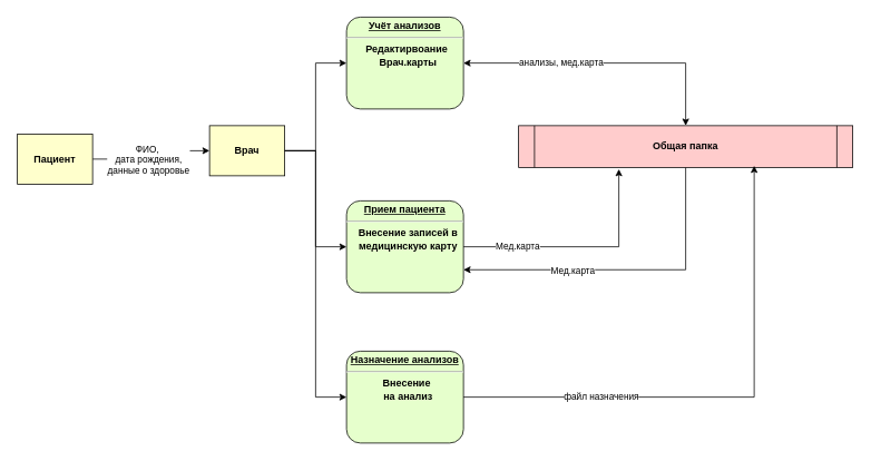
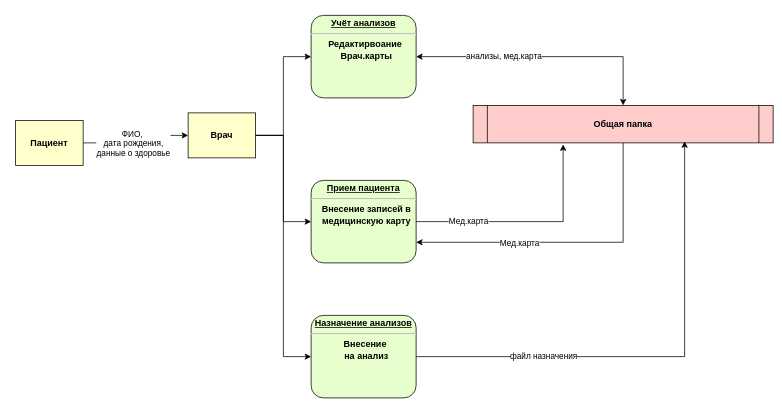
- <mxCell id="7" value="Общая папка" style="shape=process;whiteSpace=wrap;align=center;verticalAlign=middle;size=0.048;fontStyle=1;strokeWidth=1;fillColor=#FFCCCC" vertex="1" parent="1"><mxGeometry x="620" y="150" width="400" height="50" as="geometry" /></mxCell>
+ <mxCell id="7" value="Общая папка" style="shape=process;whiteSpace=wrap;align=center;verticalAlign=middle;size=0.048;fontStyle=1;strokeWidth=1;fillColor=#FFCCCC" vertex="1" parent="1"><mxGeometry x="630" y="140" width="400" height="50" as="geometry" /></mxCell>
